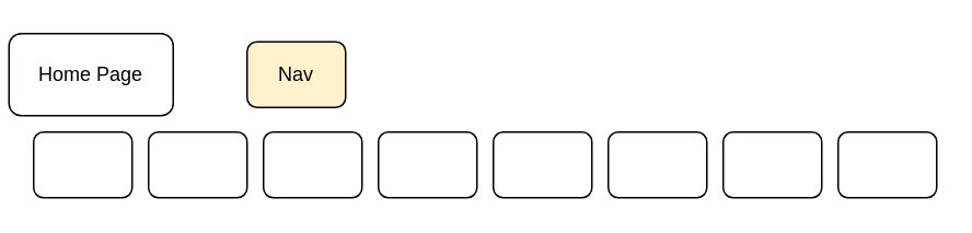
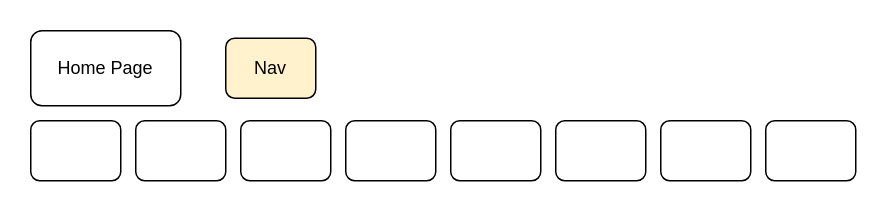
- <mxCell id="4" value="Home Page" style="rounded=1;whiteSpace=wrap;html=1;" vertex="1" parent="1"><mxGeometry x="5" y="20" width="100" height="50" as="geometry" /></mxCell>
+ <mxCell id="4" value="Home Page" style="rounded=1;whiteSpace=wrap;html=1;" vertex="1" parent="1"><mxGeometry x="20" y="20" width="100" height="50" as="geometry" /></mxCell>
